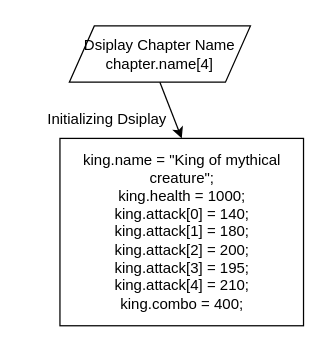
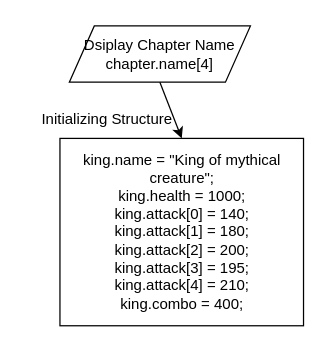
- <mxCell id="3" value="Initializing Dsiplay" style="text;html=1;align=center;verticalAlign=middle;resizable=0;points=[];autosize=1;strokeColor=none;fillColor=none;" vertex="1" parent="1"><mxGeometry x="20" y="80" width="130" height="30" as="geometry" /></mxCell>
+ <mxCell id="3" value="Initializing Structure" style="text;html=1;align=center;verticalAlign=middle;resizable=0;points=[];autosize=1;strokeColor=none;fillColor=none;" vertex="1" parent="1"><mxGeometry x="20" y="80" width="130" height="30" as="geometry" /></mxCell>
